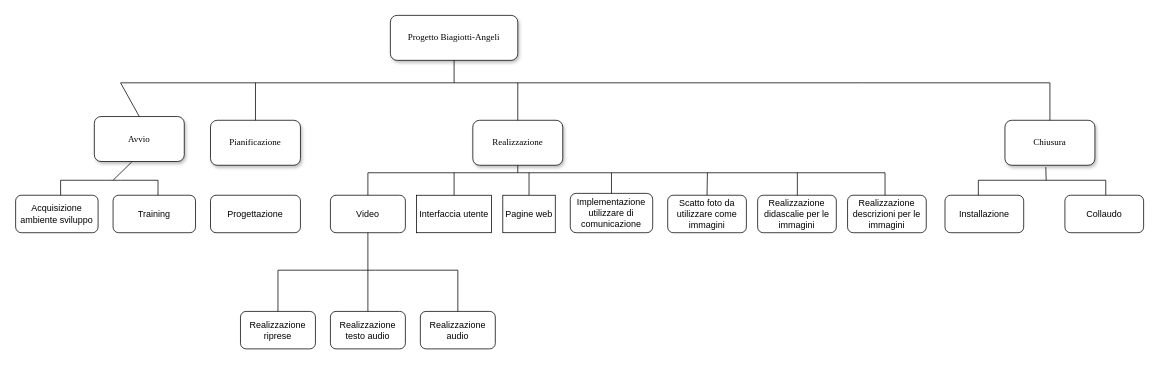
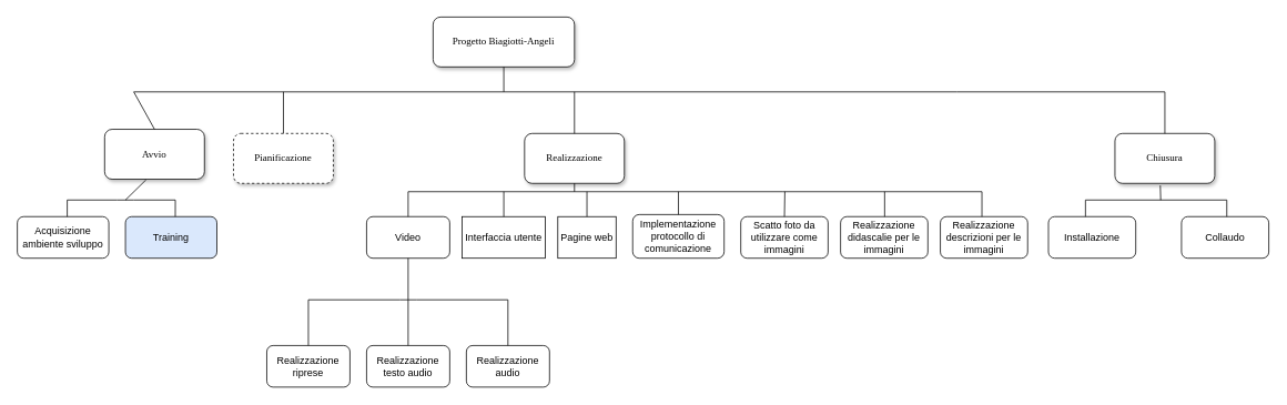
- <mxCell id="5" value="&lt;span&gt;Pianificazione&lt;/span&gt;" style="whiteSpace=wrap;html=1;rounded=1;shadow=1;labelBackgroundColor=none;strokeWidth=1;fontFamily=Verdana;fontSize=12;align=center;" parent="1" vertex="1"><mxGeometry x="280" y="160" width="120" height="60" as="geometry" /></mxCell>
+ <mxCell id="5" value="&lt;span&gt;Pianificazione&lt;/span&gt;" style="whiteSpace=wrap;html=1;rounded=1;shadow=1;labelBackgroundColor=none;strokeWidth=1;fontFamily=Verdana;fontSize=12;align=center;dashed=1;" parent="1" vertex="1"><mxGeometry x="280" y="160" width="120" height="60" as="geometry" /></mxCell>
- <mxCell id="16" value="Implementazione&lt;br&gt;utilizzare di comunicazione" style="rounded=1;whiteSpace=wrap;html=1;" parent="1" vertex="1"><mxGeometry x="760" y="257.5" width="110" height="52.5" as="geometry" /></mxCell>
+ <mxCell id="16" value="Implementazione&lt;br&gt;protocollo di comunicazione" style="rounded=1;whiteSpace=wrap;html=1;" parent="1" vertex="1"><mxGeometry x="760" y="257.5" width="110" height="52.5" as="geometry" /></mxCell>
- <mxCell id="13" value="Training" style="rounded=1;whiteSpace=wrap;html=1;" parent="1" vertex="1"><mxGeometry y="260" width="110" height="50" as="geometry" x="150" /></mxCell>
+ <mxCell id="13" value="Training" style="rounded=1;whiteSpace=wrap;html=1;fillColor=#dae8fc;" parent="1" vertex="1"><mxGeometry y="260" width="110" height="50" as="geometry" x="150" /></mxCell>
- <mxCell id="7" value="Progettazione" style="rounded=1;whiteSpace=wrap;html=1;" parent="1" vertex="1"><mxGeometry x="280" y="260" width="120" height="50" as="geometry" /></mxCell>
